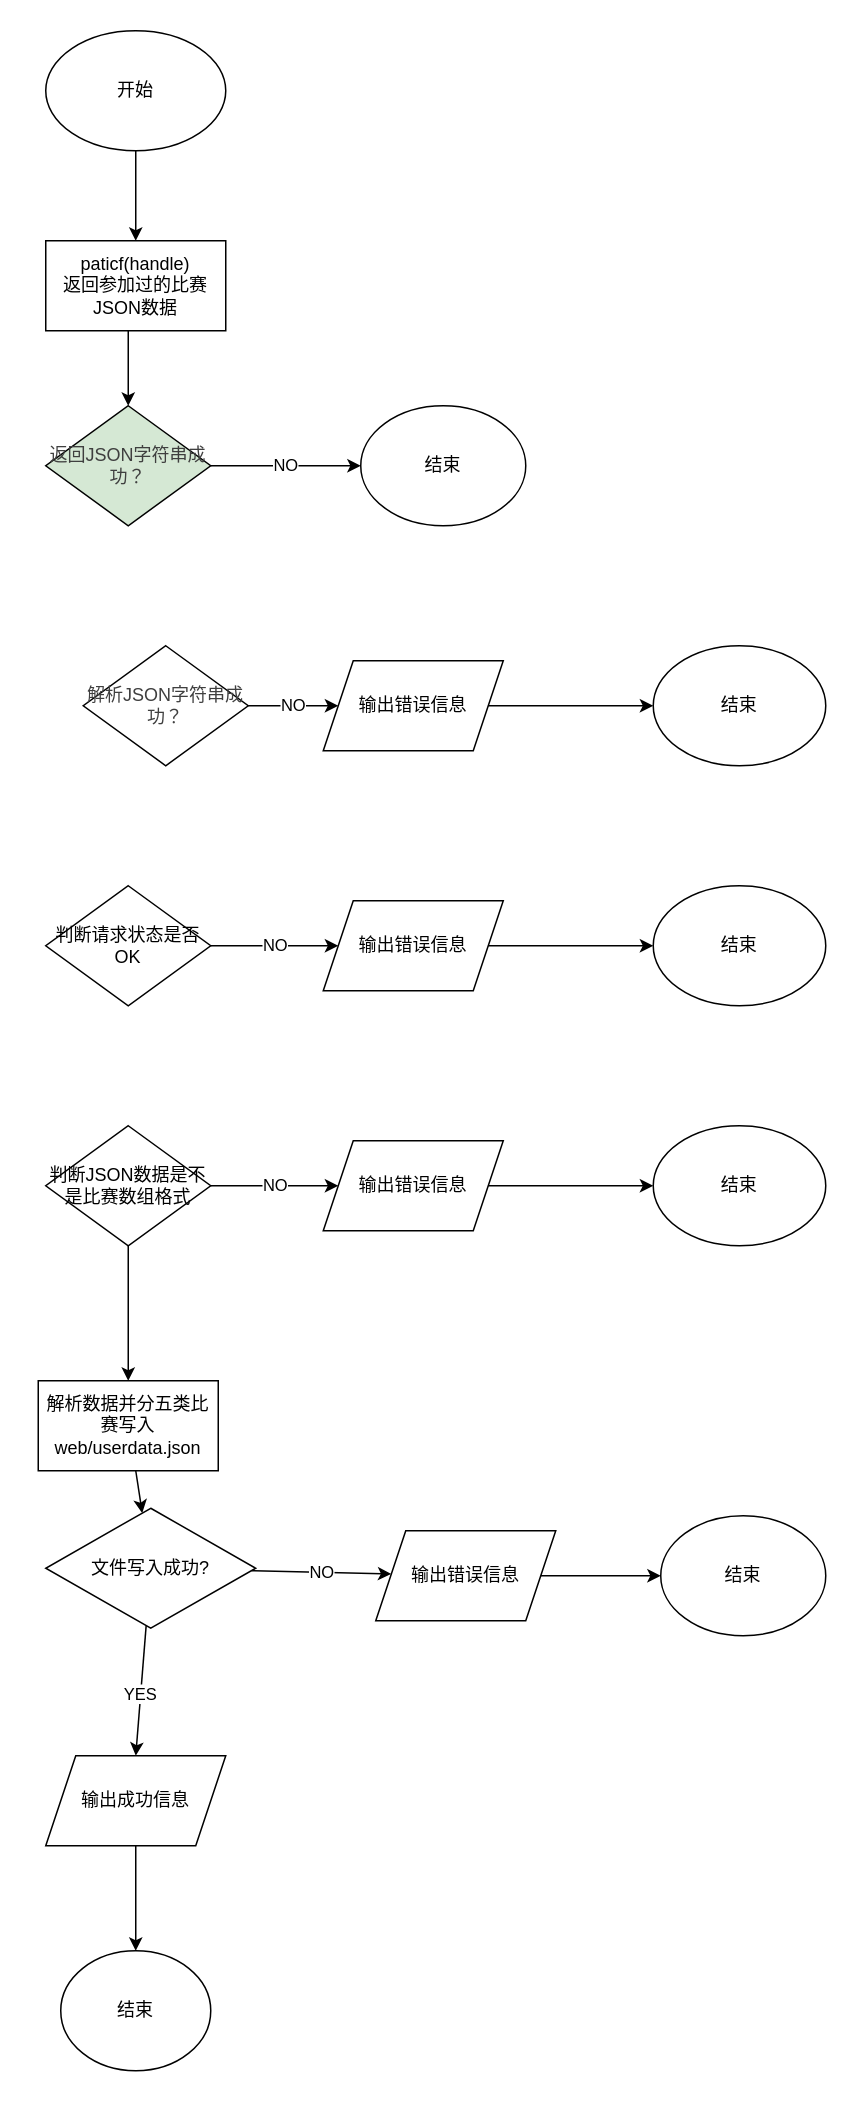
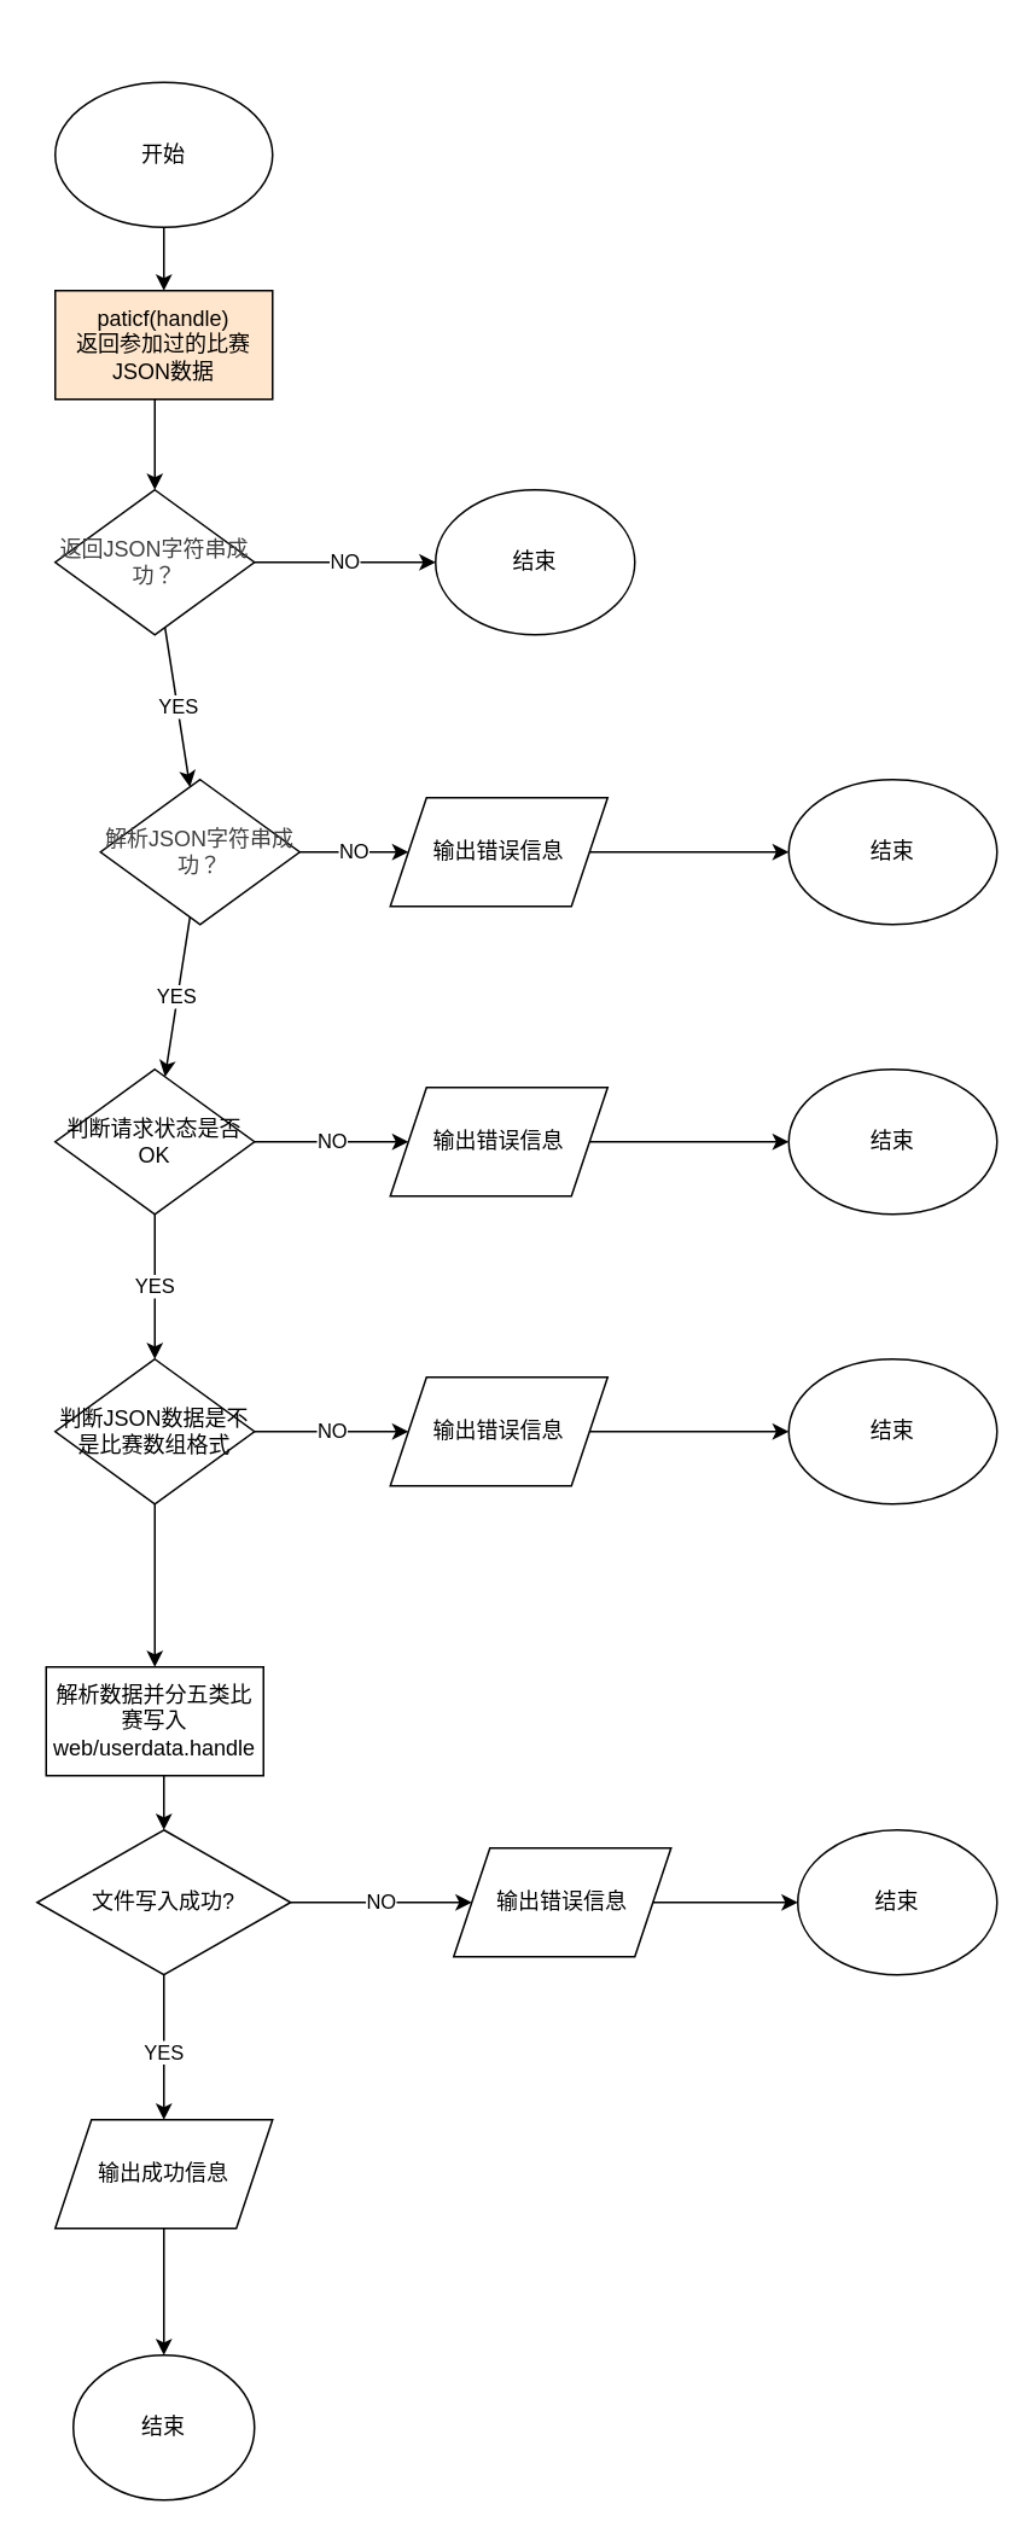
- <mxCell id="3" value="开始" style="ellipse;whiteSpace=wrap;html=1;" vertex="1" parent="1"><mxGeometry x="30" y="20" width="120" height="80" as="geometry" /></mxCell>
+ <mxCell id="3" value="开始" style="ellipse;whiteSpace=wrap;html=1;" vertex="1" parent="1"><mxGeometry x="30" y="45" width="120" height="80" as="geometry" /></mxCell>
- <mxCell id="4" value="paticf(handle)&lt;br&gt;返回参加过的比赛JSON数据" style="whiteSpace=wrap;html=1;" vertex="1" parent="1"><mxGeometry x="30" y="160" width="120" height="60" as="geometry" /></mxCell>
+ <mxCell id="4" value="paticf(handle)&lt;br&gt;返回参加过的比赛JSON数据" style="whiteSpace=wrap;html=1;fillColor=#ffe6cc;" vertex="1" parent="1"><mxGeometry x="30" y="160" width="120" height="60" as="geometry" /></mxCell>
- <mxCell id="8" value="&lt;span style=&quot;color: rgb(63, 63, 63);&quot;&gt;返回JSON字符串成功？&lt;/span&gt;" style="rhombus;whiteSpace=wrap;html=1;fillColor=#d5e8d4;" vertex="1" parent="1"><mxGeometry x="30" y="270" width="110" height="80" as="geometry" /></mxCell>
+ <mxCell id="8" value="&lt;span style=&quot;color: rgb(63, 63, 63);&quot;&gt;返回JSON字符串成功？&lt;/span&gt;" style="rhombus;whiteSpace=wrap;html=1;" vertex="1" parent="1"><mxGeometry x="30" y="270" width="110" height="80" as="geometry" /></mxCell>
+ <mxCell id="7" value="YES" style="edgeStyle=none;html=1;" edge="1" parent="1" source="8" target="12"><mxGeometry relative="1" as="geometry" /></mxCell>
+ <mxCell id="11" value="YES" style="edgeStyle=none;html=1;" edge="1" parent="1" source="12" target="17"><mxGeometry relative="1" as="geometry" /></mxCell>
+ <mxCell id="16" value="YES" style="edgeStyle=none;html=1;" edge="1" parent="1" source="17" target="23"><mxGeometry relative="1" as="geometry" /></mxCell>
- <mxCell id="28" value="解析数据并分五类比赛写入web/userdata.json" style="whiteSpace=wrap;html=1;" vertex="1" parent="1"><mxGeometry x="25" y="920" width="120" height="60" as="geometry" /></mxCell>
+ <mxCell id="28" value="解析数据并分五类比赛写入web/userdata.handle" style="whiteSpace=wrap;html=1;" vertex="1" parent="1"><mxGeometry x="25" y="920" width="120" height="60" as="geometry" /></mxCell>
- <mxCell id="33" value="文件写入成功?" style="rhombus;whiteSpace=wrap;html=1;" vertex="1" parent="1"><mxGeometry x="30" y="1005" width="140" height="80" as="geometry" /></mxCell>
+ <mxCell id="33" value="文件写入成功?" style="rhombus;whiteSpace=wrap;html=1;" vertex="1" parent="1"><mxGeometry x="20" y="1010" width="140" height="80" as="geometry" /></mxCell>
